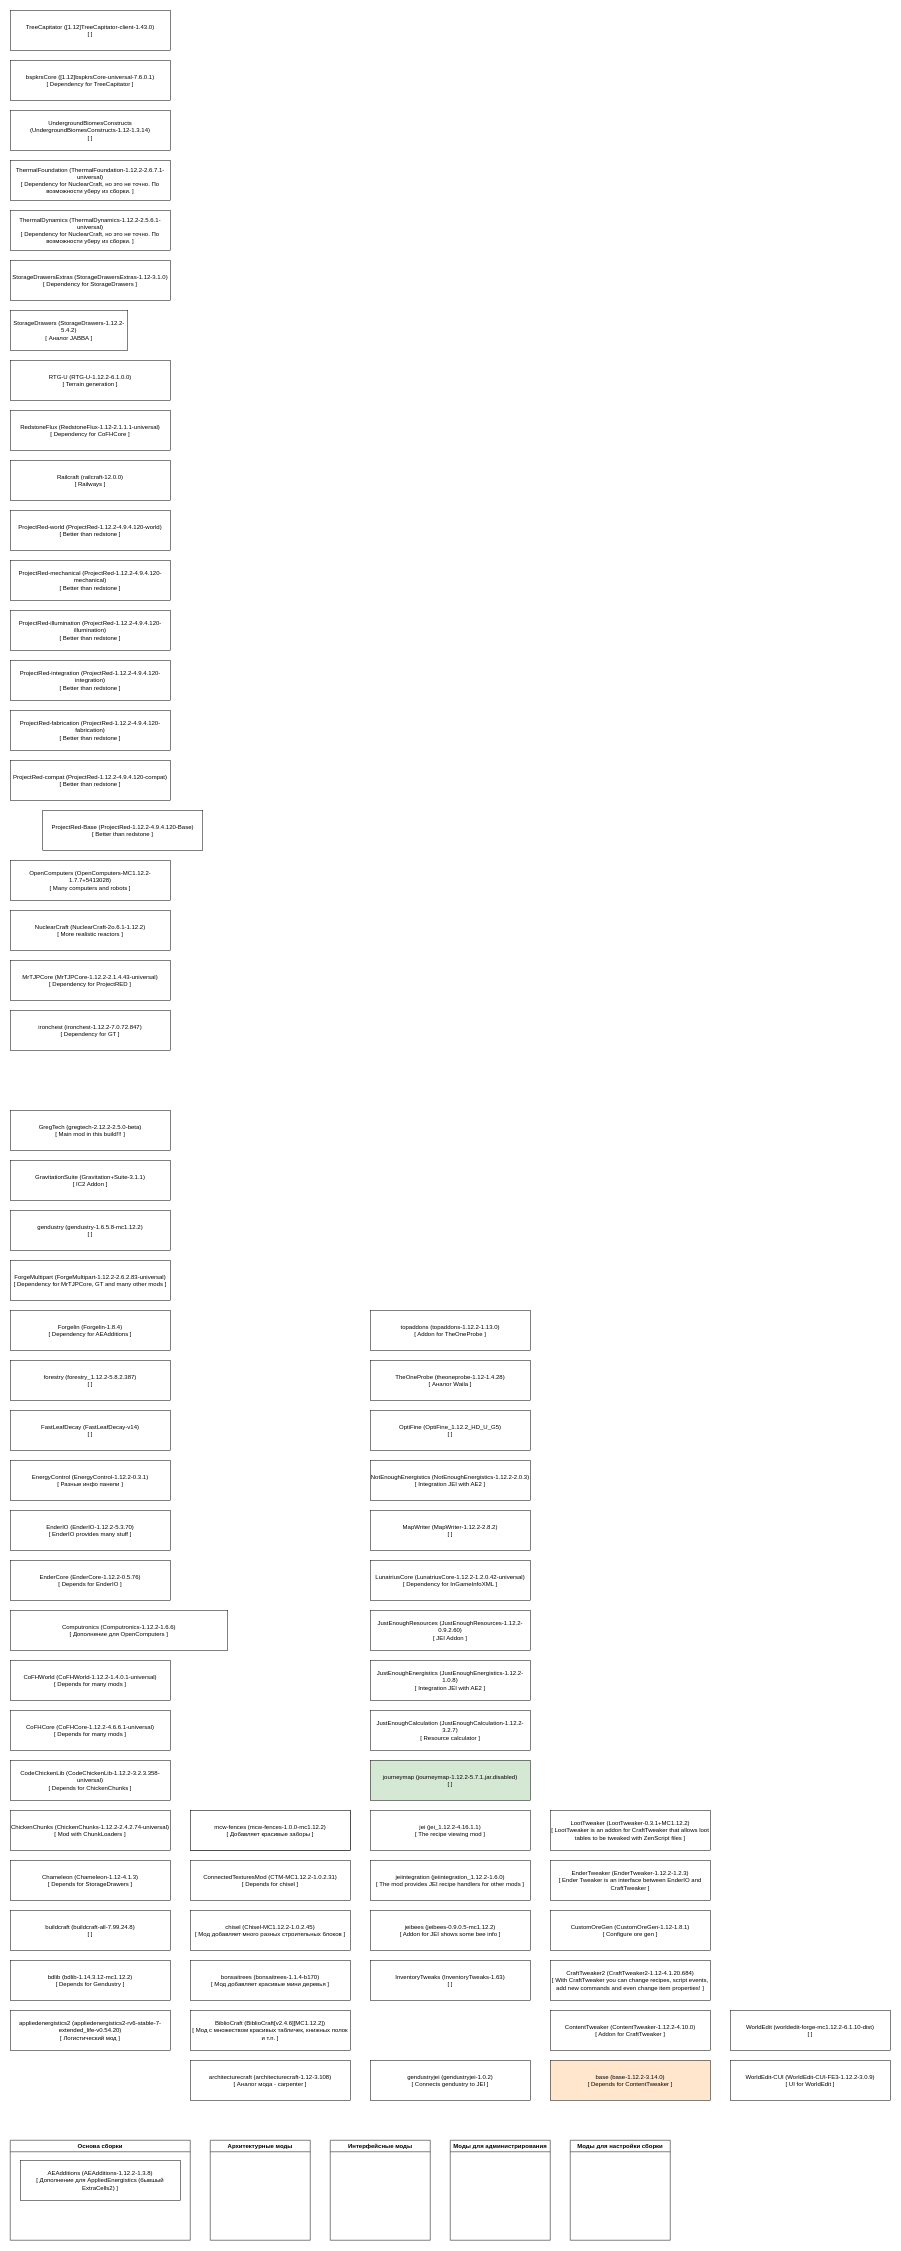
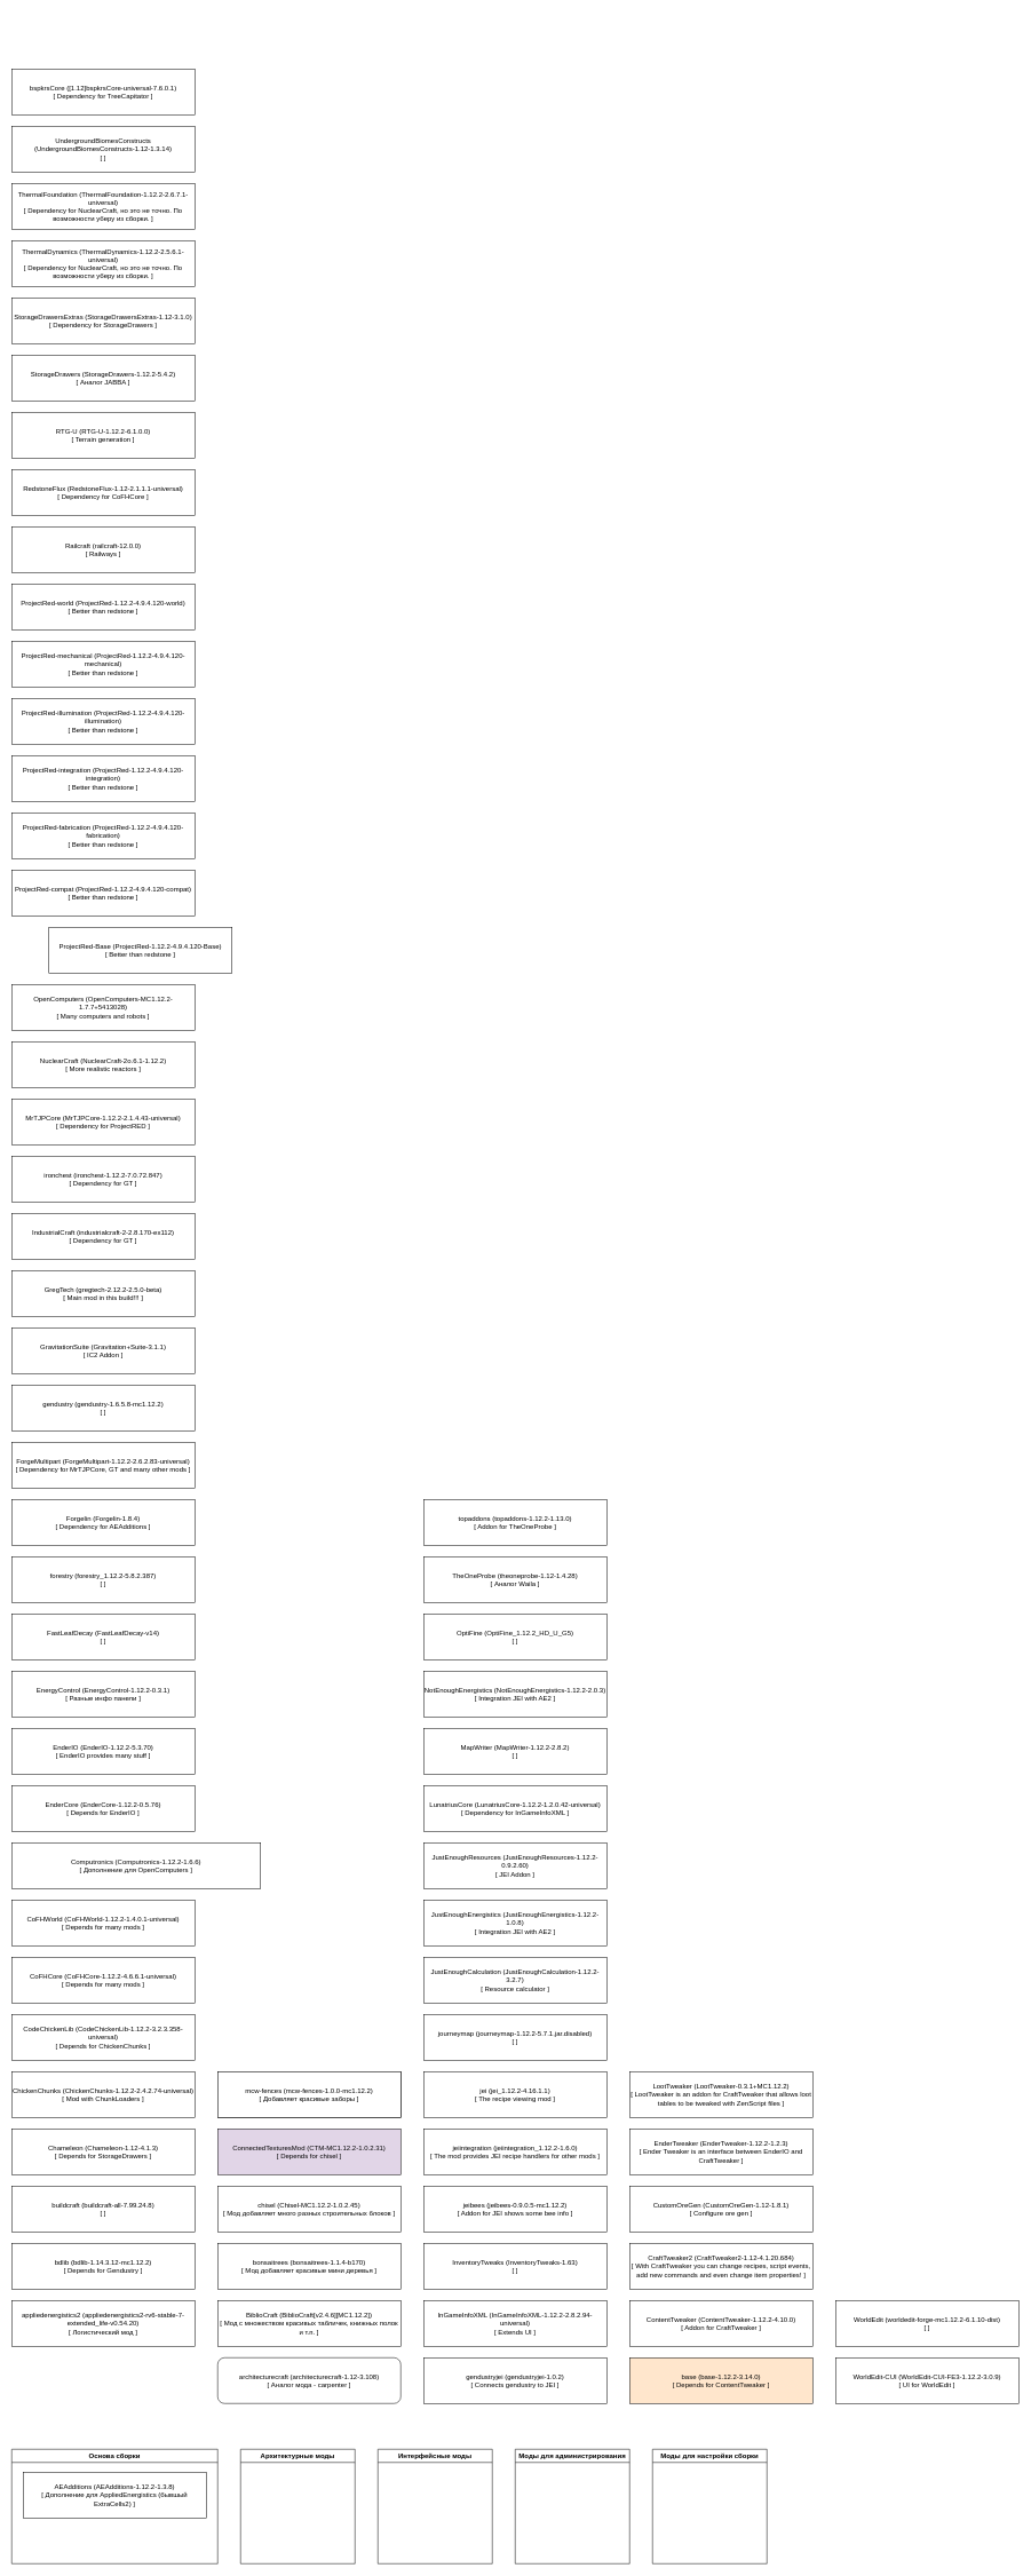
- <mxCell id="42" value="TreeCapitator ([1.12]TreeCapitator-client-1.43.0)&#10;[ ]" style="rounded=0;whiteSpace=wrap;html=1;" parent="1" vertex="1"><mxGeometry x="20" y="20" width="320" height="80" as="geometry" /></mxCell>
- <mxCell id="36" value="StorageDrawers (StorageDrawers-1.12.2-5.4.2)&#10;[ Аналог JABBA ]" style="rounded=0;whiteSpace=wrap;html=1;" parent="1" vertex="1"><mxGeometry x="20" y="620" width="235" height="80" as="geometry" /></mxCell>
+ <mxCell id="36" value="StorageDrawers (StorageDrawers-1.12.2-5.4.2)&#10;[ Аналог JABBA ]" style="rounded=0;whiteSpace=wrap;html=1;" parent="1" vertex="1"><mxGeometry x="20" y="620" width="320" height="80" as="geometry" /></mxCell>
+ <mxCell id="21" value="IndustrialCraft (industrialcraft-2-2.8.170-ex112)&#10;[ Dependency for GT ]" style="rounded=0;whiteSpace=wrap;html=1;" parent="1" vertex="1"><mxGeometry x="20" y="2120" width="320" height="80" as="geometry" /></mxCell>
- <mxCell id="56" value="journeymap (journeymap-1.12.2-5.7.1.jar.disabled)&#10;[ ]" style="rounded=0;whiteSpace=wrap;html=1;fillColor=#d5e8d4;" parent="1" vertex="1"><mxGeometry x="740" y="3520" width="320" height="80" as="geometry" /></mxCell>
+ <mxCell id="56" value="journeymap (journeymap-1.12.2-5.7.1.jar.disabled)&#10;[ ]" style="rounded=0;whiteSpace=wrap;html=1;" parent="1" vertex="1"><mxGeometry x="740" y="3520" width="320" height="80" as="geometry" /></mxCell>
- <mxCell id="47" value="ConnectedTexturesMod (CTM-MC1.12.2-1.0.2.31)&#10;[ Depends for chisel ]" style="rounded=0;whiteSpace=wrap;html=1;" parent="1" vertex="1"><mxGeometry x="380" y="3720" width="320" height="80" as="geometry" /></mxCell>
+ <mxCell id="47" value="ConnectedTexturesMod (CTM-MC1.12.2-1.0.2.31)&#10;[ Depends for chisel ]" style="rounded=0;whiteSpace=wrap;html=1;fillColor=#e1d5e7;" parent="1" vertex="1"><mxGeometry x="380" y="3720" width="320" height="80" as="geometry" /></mxCell>
+ <mxCell id="51" value="InGameInfoXML (InGameInfoXML-1.12.2-2.8.2.94-universal)&#10;[ Extends UI ]" style="rounded=0;whiteSpace=wrap;html=1;" parent="1" vertex="1"><mxGeometry x="740" y="4020" width="320" height="80" as="geometry" /></mxCell>
- <mxCell id="43" value="architecturecraft (architecturecraft-1.12-3.108)&#10;[ Аналог мода - carpenter ]" style="rounded=0;whiteSpace=wrap;html=1;" parent="1" vertex="1"><mxGeometry x="380" y="4120" width="320" height="80" as="geometry" /></mxCell>
+ <mxCell id="43" value="architecturecraft (architecturecraft-1.12-3.108)&#10;[ Аналог мода - carpenter ]" style="whiteSpace=wrap;html=1;rounded=1;" parent="1" vertex="1"><mxGeometry x="380" y="4120" width="320" height="80" as="geometry" /></mxCell>
